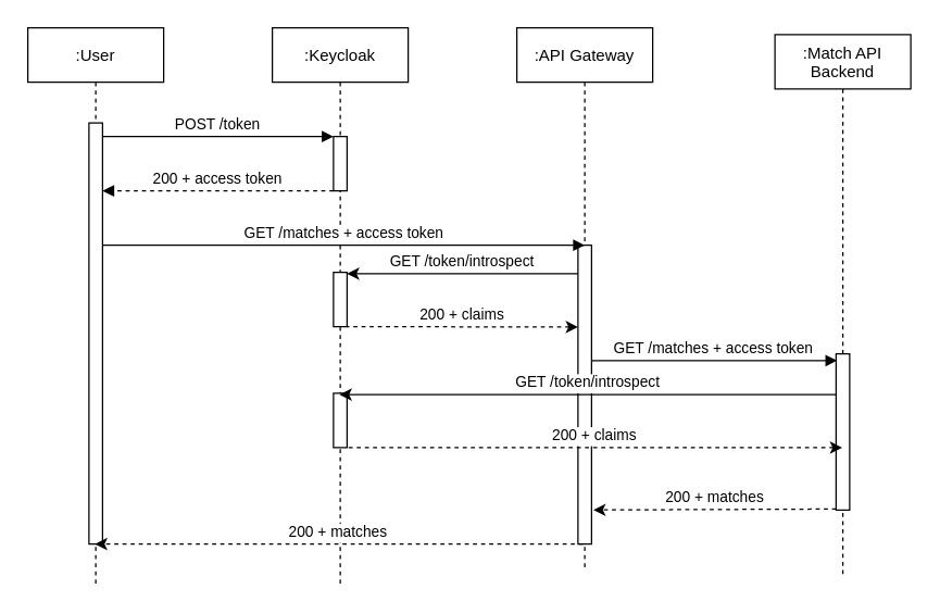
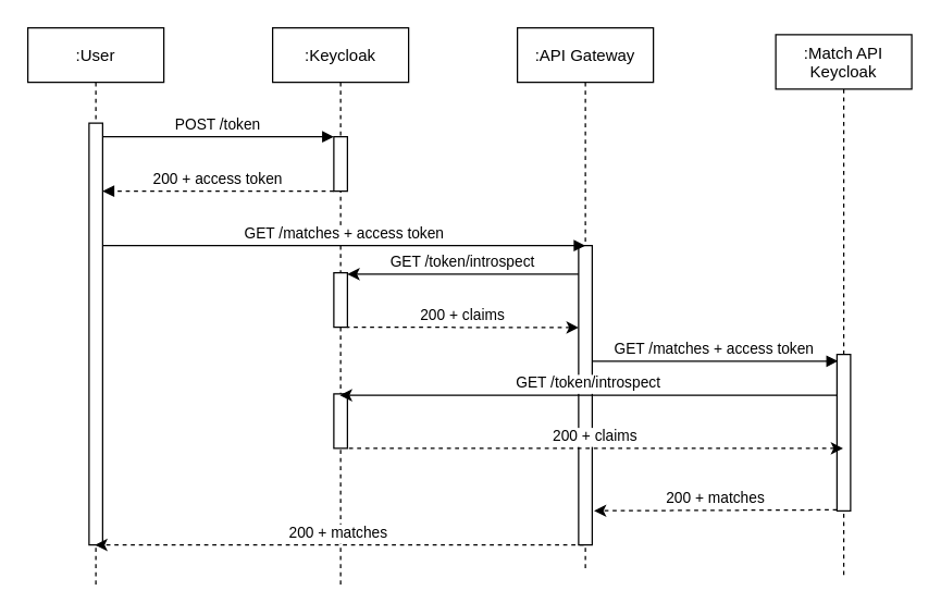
- <mxCell id="12" value=":Match API &#10;Backend" style="shape=umlLifeline;perimeter=lifelinePerimeter;container=1;collapsible=0;recursiveResize=0;rounded=0;shadow=0;strokeWidth=1;" vertex="1" parent="1"><mxGeometry x="570" y="25" width="100" height="400" as="geometry" /></mxCell>
+ <mxCell id="12" value=":Match API &#10;Keycloak" style="shape=umlLifeline;perimeter=lifelinePerimeter;container=1;collapsible=0;recursiveResize=0;rounded=0;shadow=0;strokeWidth=1;" vertex="1" parent="1"><mxGeometry x="570" y="25" width="100" height="400" as="geometry" /></mxCell>
